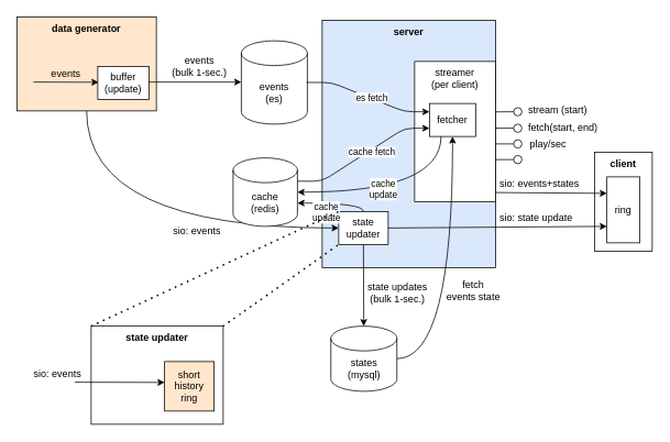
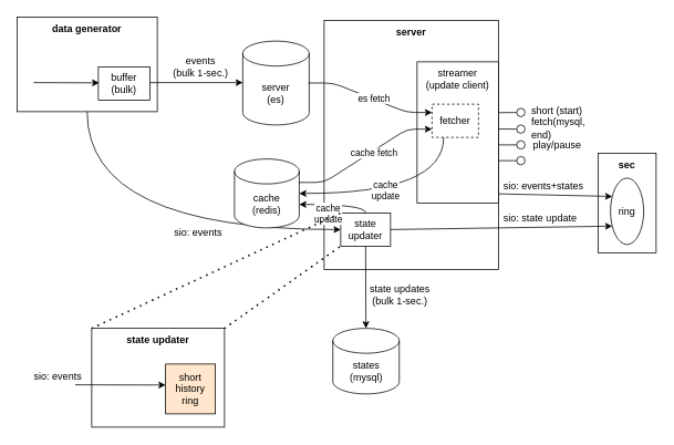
- <mxCell id="19" value="&lt;b&gt;data generator&lt;/b&gt;" style="rounded=0;whiteSpace=wrap;html=1;verticalAlign=top;align=center;fillColor=#ffe6cc;" parent="1" vertex="1"><mxGeometry x="20" y="20" width="169" height="114" as="geometry" /></mxCell>
+ <mxCell id="19" value="&lt;b&gt;data generator&lt;/b&gt;" style="rounded=0;whiteSpace=wrap;html=1;verticalAlign=top;align=center;" parent="1" vertex="1"><mxGeometry x="20" y="20" width="169" height="114" as="geometry" /></mxCell>
- <mxCell id="24" value="events" style="text;html=1;align=center;verticalAlign=middle;resizable=0;points=[];autosize=1;strokeColor=none;fillColor=none;" parent="1" vertex="1"><mxGeometry x="54" y="79.29" width="50" height="20" as="geometry" /></mxCell>
- <mxCell id="42" value="streamer&lt;br&gt;(per client)" style="rounded=0;whiteSpace=wrap;html=1;verticalAlign=top;" parent="1" vertex="1"><mxGeometry x="502" y="74" width="98" height="170" as="geometry" /></mxCell>
+ <mxCell id="42" value="streamer&lt;br&gt;(update client)" style="rounded=0;whiteSpace=wrap;html=1;verticalAlign=top;" parent="1" vertex="1"><mxGeometry x="502" y="74" width="98" height="170" as="geometry" /></mxCell>
- <mxCell id="30" value="buffer&lt;br&gt;(update)" style="rounded=0;whiteSpace=wrap;html=1;" parent="1" vertex="1"><mxGeometry x="118" y="80" width="62" height="40" as="geometry" /></mxCell>
+ <mxCell id="30" value="buffer&lt;br&gt;(bulk)" style="rounded=0;whiteSpace=wrap;html=1;" parent="1" vertex="1"><mxGeometry x="118" y="80" width="62" height="40" as="geometry" /></mxCell>
- <mxCell id="15" value="events&lt;br&gt;(es)" style="shape=cylinder3;whiteSpace=wrap;html=1;boundedLbl=1;backgroundOutline=1;size=15;" parent="1" vertex="1"><mxGeometry x="292" y="49" width="80" height="101" as="geometry" /></mxCell>
+ <mxCell id="15" value="server&lt;br&gt;(es)" style="shape=cylinder3;whiteSpace=wrap;html=1;boundedLbl=1;backgroundOutline=1;size=15;" parent="1" vertex="1"><mxGeometry x="292" y="49" width="80" height="101" as="geometry" /></mxCell>
- <mxCell id="2" value="stream (start)" style="text;html=1;strokeColor=none;fillColor=none;align=left;verticalAlign=middle;whiteSpace=wrap;rounded=0;" parent="1" vertex="1"><mxGeometry x="638" y="120" width="92" height="25" as="geometry" /></mxCell>
+ <mxCell id="2" value="short (start)" style="text;html=1;strokeColor=none;fillColor=none;align=left;verticalAlign=middle;whiteSpace=wrap;rounded=0;" parent="1" vertex="1"><mxGeometry x="638" y="120" width="92" height="25" as="geometry" /></mxCell>
- <mxCell id="43" value="fetcher" style="rounded=0;whiteSpace=wrap;html=1;" parent="1" vertex="1"><mxGeometry x="520" y="125" width="56" height="40" as="geometry" /></mxCell>
+ <mxCell id="43" value="fetcher" style="rounded=0;whiteSpace=wrap;html=1;dashed=1;" parent="1" vertex="1"><mxGeometry x="520" y="125" width="56" height="40" as="geometry" /></mxCell>
- <mxCell id="4" value="fetch(start, end)" style="text;html=1;strokeColor=none;fillColor=none;align=left;verticalAlign=middle;whiteSpace=wrap;rounded=0;" parent="1" vertex="1"><mxGeometry x="638" y="141" width="92" height="25" as="geometry" /></mxCell>
+ <mxCell id="4" value="fetch(mysql, end)" style="text;html=1;strokeColor=none;fillColor=none;align=left;verticalAlign=middle;whiteSpace=wrap;rounded=0;" parent="1" vertex="1"><mxGeometry x="638" y="141" width="92" height="25" as="geometry" /></mxCell>
- <mxCell id="9" value="&lt;b&gt;server&lt;/b&gt;" style="rounded=0;whiteSpace=wrap;html=1;verticalAlign=top;align=center;fillColor=#dae8fc;" parent="1" vertex="1"><mxGeometry x="390" y="24" width="210" height="300" as="geometry" /></mxCell>
+ <mxCell id="9" value="&lt;b&gt;server&lt;/b&gt;" style="rounded=0;whiteSpace=wrap;html=1;verticalAlign=top;align=center;" parent="1" vertex="1"><mxGeometry x="390" y="24" width="210" height="300" as="geometry" /></mxCell>
- <mxCell id="3" value="play/sec" style="text;html=1;strokeColor=none;fillColor=none;align=left;verticalAlign=middle;whiteSpace=wrap;rounded=0;" parent="1" vertex="1"><mxGeometry x="640" y="164" width="70" height="20" as="geometry" /></mxCell>
+ <mxCell id="3" value="play/pause" style="text;html=1;strokeColor=none;fillColor=none;align=left;verticalAlign=middle;whiteSpace=wrap;rounded=0;" parent="1" vertex="1"><mxGeometry x="640" y="164" width="70" height="20" as="geometry" /></mxCell>
- <mxCell id="16" value="&lt;span&gt;&lt;b&gt;client&lt;/b&gt;&lt;/span&gt;" style="rounded=0;whiteSpace=wrap;html=1;verticalAlign=top;" parent="1" vertex="1"><mxGeometry x="720" y="184" width="70" height="120" as="geometry" /></mxCell>
+ <mxCell id="16" value="&lt;span&gt;&lt;b&gt;sec&lt;/b&gt;&lt;/span&gt;" style="rounded=0;whiteSpace=wrap;html=1;verticalAlign=top;" parent="1" vertex="1"><mxGeometry x="720" y="184" width="70" height="120" as="geometry" /></mxCell>
- <mxCell id="38" value="ring" style="rounded=0;whiteSpace=wrap;html=1;" parent="1" vertex="1"><mxGeometry x="735" y="214" width="40" height="80" as="geometry" /></mxCell>
+ <mxCell id="38" value="ring" style="ellipse;whiteSpace=wrap;html=1;" parent="1" vertex="1"><mxGeometry x="735" y="214" width="40" height="80" as="geometry" /></mxCell>
- <mxCell id="46" value="" style="endArrow=classic;html=1;exitX=1;exitY=0.5;exitDx=0;exitDy=0;entryX=0.5;entryY=1;entryDx=0;entryDy=0;exitPerimeter=0;edgeStyle=orthogonalEdgeStyle;curved=1;" parent="1" source="27" target="43" edge="1"><mxGeometry width="50" height="50" relative="1" as="geometry"><mxPoint x="480" y="284" as="sourcePoint" /><mxPoint x="730" y="284.025" as="targetPoint" /></mxGeometry></mxCell>
- <mxCell id="47" value="&lt;span style=&quot;font-size: 12px&quot;&gt;fetch &lt;br&gt;events state&lt;/span&gt;" style="edgeLabel;html=1;align=center;verticalAlign=middle;resizable=0;points=[];" parent="46" vertex="1" connectable="0"><mxGeometry x="0.112" y="-1" relative="1" as="geometry"><mxPoint x="23" y="36" as="offset" /></mxGeometry></mxCell>
